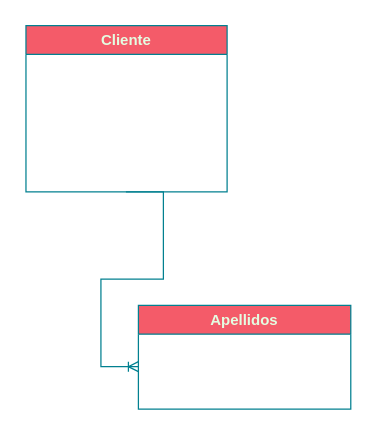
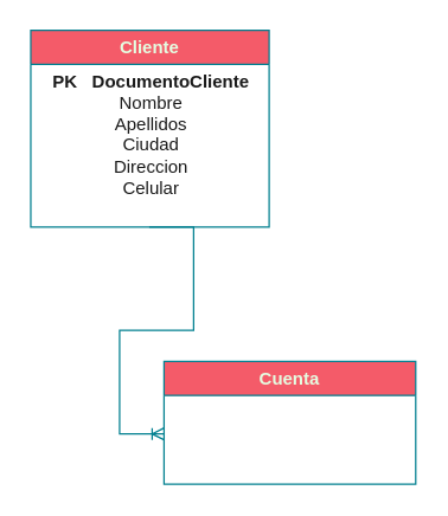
+ <mxCell id="3" value="&lt;b&gt;&lt;font style=&quot;color: rgb(26, 26, 26);&quot;&gt;PK&lt;span style=&quot;white-space: pre;&quot;&gt;&#09;&lt;/span&gt;DocumentoCliente&lt;/font&gt;&lt;/b&gt;&lt;div&gt;&lt;font style=&quot;color: rgb(26, 26, 26);&quot;&gt;Nombre&lt;/font&gt;&lt;/div&gt;&lt;div&gt;&lt;font style=&quot;color: rgb(26, 26, 26);&quot;&gt;Apellidos&lt;/font&gt;&lt;/div&gt;&lt;div&gt;&lt;font style=&quot;color: rgb(26, 26, 26);&quot;&gt;Ciudad&lt;/font&gt;&lt;/div&gt;&lt;div&gt;&lt;font style=&quot;color: rgb(26, 26, 26);&quot;&gt;Direccion&lt;/font&gt;&lt;/div&gt;&lt;div&gt;&lt;font style=&quot;color: rgb(26, 26, 26);&quot;&gt;Celular&lt;/font&gt;&lt;/div&gt;&lt;div&gt;&lt;br&gt;&lt;/div&gt;" style="text;html=1;align=center;verticalAlign=middle;resizable=0;points=[];autosize=1;strokeColor=none;fillColor=none;labelBackgroundColor=none;fontColor=#E4FDE1;" vertex="1" parent="2"><mxGeometry x="1" y="23" width="160" height="110" as="geometry" /></mxCell>
- <mxCell id="5" value="Apellidos" style="swimlane;whiteSpace=wrap;html=1;labelBackgroundColor=none;fillColor=#F45B69;strokeColor=#028090;fontColor=#E4FDE1;" vertex="1" parent="1"><mxGeometry x="110" y="244" width="170" height="83" as="geometry" /></mxCell>
+ <mxCell id="5" value="Cuenta" style="swimlane;whiteSpace=wrap;html=1;labelBackgroundColor=none;fillColor=#F45B69;strokeColor=#028090;fontColor=#E4FDE1;" vertex="1" parent="1"><mxGeometry x="110" y="244" width="170" height="83" as="geometry" /></mxCell>
